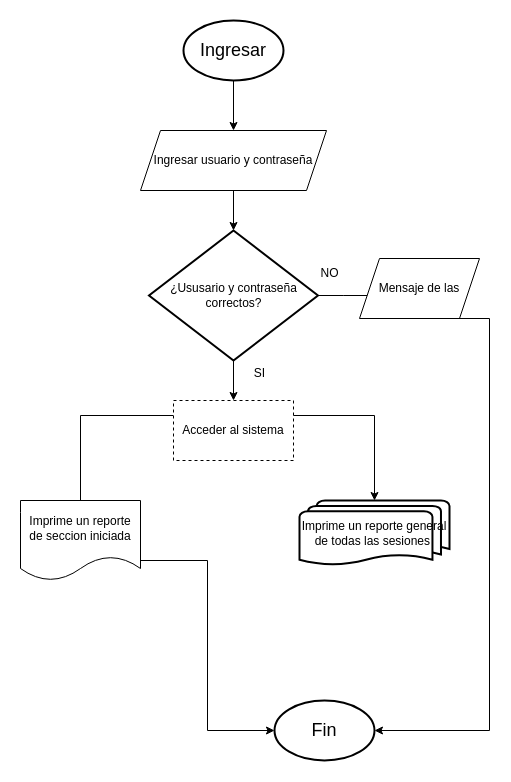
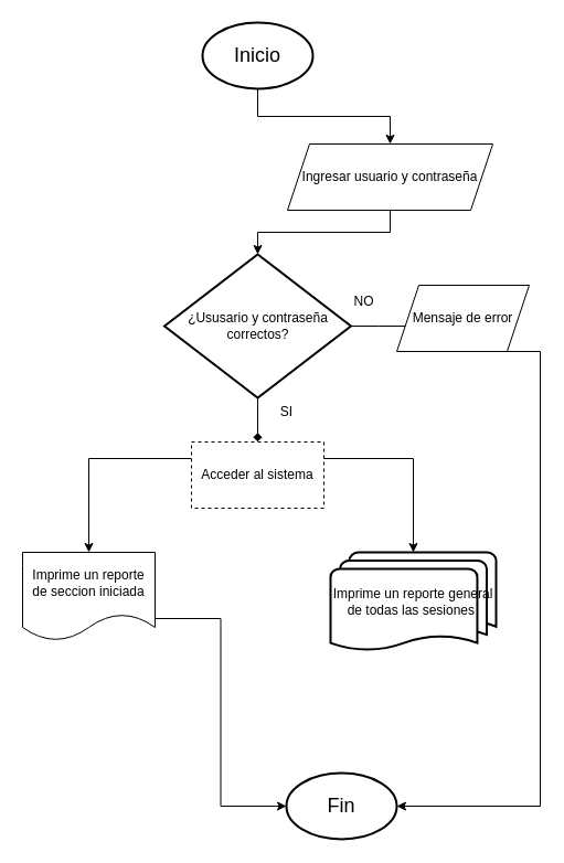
- <mxCell id="3" value="&lt;font style=&quot;font-size: 18px;&quot;&gt;Ingresar&lt;/font&gt;" style="strokeWidth=2;html=1;shape=mxgraph.flowchart.start_1;whiteSpace=wrap;" vertex="1" parent="1"><mxGeometry x="183" y="20" width="100" height="60" as="geometry" /></mxCell>
+ <mxCell id="3" value="&lt;font style=&quot;font-size: 18px;&quot;&gt;Inicio&lt;/font&gt;" style="strokeWidth=2;html=1;shape=mxgraph.flowchart.start_1;whiteSpace=wrap;" vertex="1" parent="1"><mxGeometry x="183" y="20" width="100" height="60" as="geometry" /></mxCell>
- <mxCell id="4" value="Ingresar usuario y contraseña" style="shape=parallelogram;perimeter=parallelogramPerimeter;whiteSpace=wrap;html=1;fixedSize=1;" vertex="1" parent="1"><mxGeometry x="140" y="130" width="186" height="60" as="geometry" /></mxCell>
+ <mxCell id="4" value="Ingresar usuario y contraseña" style="shape=parallelogram;perimeter=parallelogramPerimeter;whiteSpace=wrap;html=1;fixedSize=1;" vertex="1" parent="1"><mxGeometry x="260" y="130" width="186" height="60" as="geometry" /></mxCell>
- <mxCell id="14" value="Mensaje de las" style="shape=parallelogram;perimeter=parallelogramPerimeter;whiteSpace=wrap;html=1;fixedSize=1;" vertex="1" parent="1"><mxGeometry x="359" y="258" width="120" height="60" as="geometry" /></mxCell>
+ <mxCell id="14" value="Mensaje de error" style="shape=parallelogram;perimeter=parallelogramPerimeter;whiteSpace=wrap;html=1;fixedSize=1;" vertex="1" parent="1"><mxGeometry x="359" y="258" width="120" height="60" as="geometry" /></mxCell>
- <mxCell id="5" style="edgeStyle=orthogonalEdgeStyle;rounded=0;orthogonalLoop=1;jettySize=auto;html=1;exitX=0.5;exitY=1;exitDx=0;exitDy=0;exitPerimeter=0;entryX=0.5;entryY=0;entryDx=0;entryDy=0;" edge="1" parent="1" source="6" target="8"><mxGeometry relative="1" as="geometry" /></mxCell>
+ <mxCell id="5" style="edgeStyle=orthogonalEdgeStyle;rounded=0;orthogonalLoop=1;jettySize=auto;html=1;exitX=0.5;exitY=1;exitDx=0;exitDy=0;exitPerimeter=0;entryX=0.5;entryY=0;entryDx=0;entryDy=0;endArrow=diamond;" edge="1" parent="1" source="6" target="8"><mxGeometry relative="1" as="geometry" /></mxCell>
- <mxCell id="7" style="edgeStyle=orthogonalEdgeStyle;rounded=0;orthogonalLoop=1;jettySize=auto;html=1;exitX=0;exitY=0.25;exitDx=0;exitDy=0;entryX=0.5;entryY=0;entryDx=0;entryDy=0;endArrow=none;" edge="1" parent="1" source="8" target="15"><mxGeometry relative="1" as="geometry" /></mxCell>
+ <mxCell id="7" style="edgeStyle=orthogonalEdgeStyle;rounded=0;orthogonalLoop=1;jettySize=auto;html=1;exitX=0;exitY=0.25;exitDx=0;exitDy=0;entryX=0.5;entryY=0;entryDx=0;entryDy=0;" edge="1" parent="1" source="8" target="15"><mxGeometry relative="1" as="geometry" /></mxCell>
- <mxCell id="16" value="Imprime un reporte general de todas las sesiones&amp;nbsp;" style="strokeWidth=2;html=1;shape=mxgraph.flowchart.multi-document;whiteSpace=wrap;" vertex="1" parent="1"><mxGeometry x="299" y="500" width="150" height="65" as="geometry" /></mxCell>
+ <mxCell id="16" value="Imprime un reporte general de todas las sesiones&amp;nbsp;" style="strokeWidth=2;html=1;shape=mxgraph.flowchart.multi-document;whiteSpace=wrap;" vertex="1" parent="1"><mxGeometry x="299" y="500" width="150" height="90" as="geometry" /></mxCell>
- <mxCell id="9" value="&lt;font style=&quot;font-size: 18px;&quot;&gt;Fin&lt;/font&gt;" style="strokeWidth=2;html=1;shape=mxgraph.flowchart.start_1;whiteSpace=wrap;" vertex="1" parent="1"><mxGeometry x="274" y="700" width="100" height="60" as="geometry" /></mxCell>
+ <mxCell id="9" value="&lt;font style=&quot;font-size: 18px;&quot;&gt;Fin&lt;/font&gt;" style="strokeWidth=2;html=1;shape=mxgraph.flowchart.start_1;whiteSpace=wrap;" vertex="1" parent="1"><mxGeometry x="259" y="700" width="100" height="60" as="geometry" /></mxCell>
